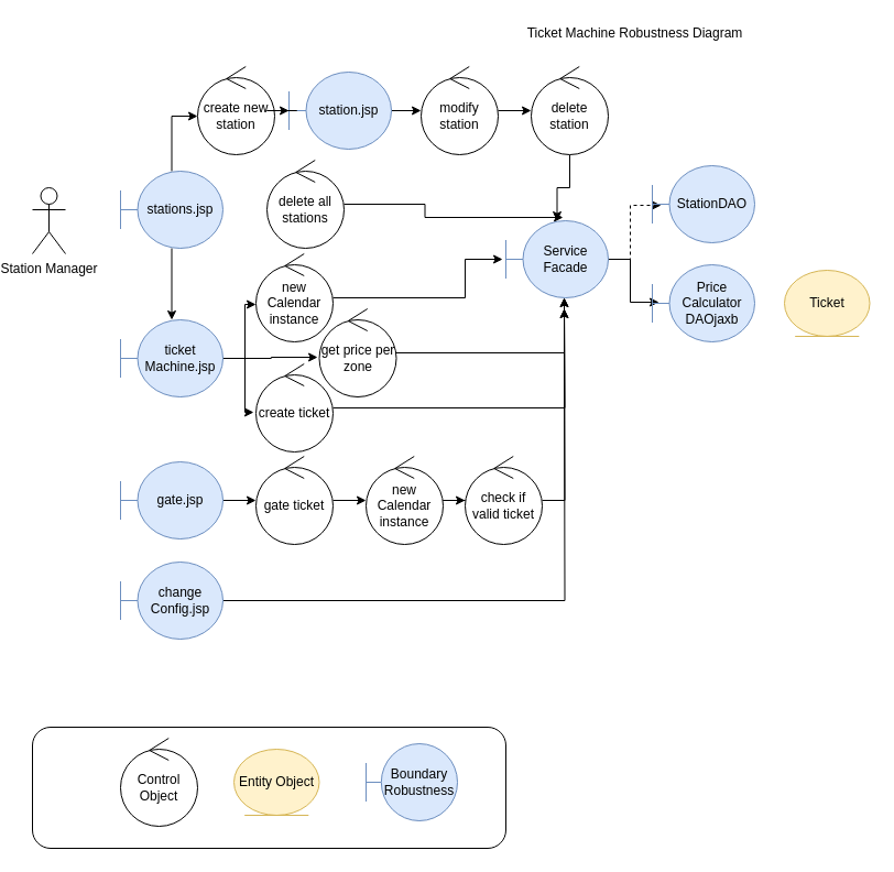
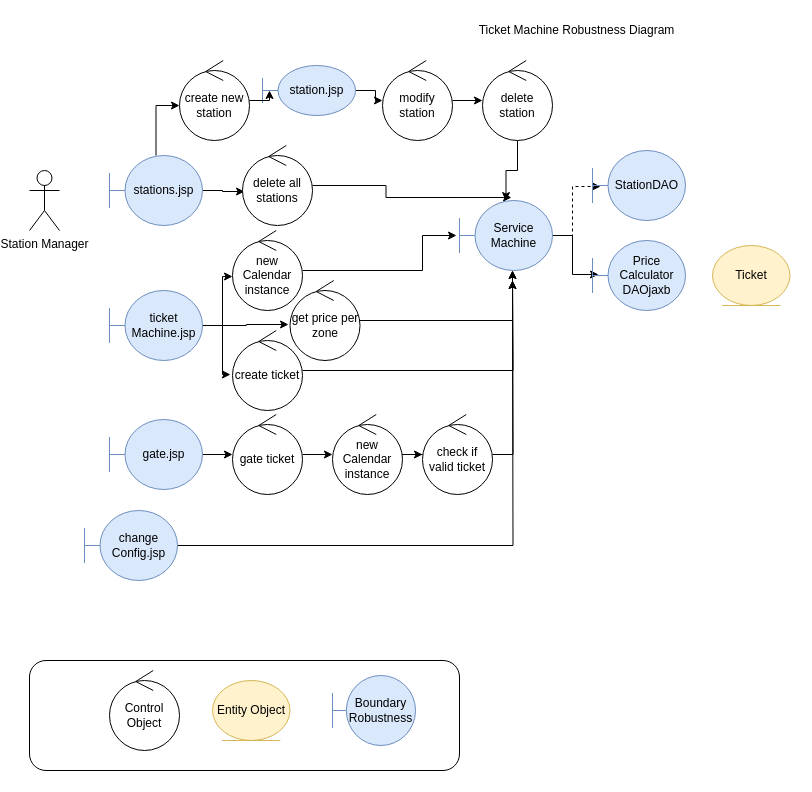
- <mxCell id="35" value="station.jsp" style="shape=umlBoundary;whiteSpace=wrap;html=1;fillColor=#dae8fc;strokeColor=#6c8ebf;" parent="1" vertex="1"><mxGeometry x="253" y="65" width="93" height="70" as="geometry" /></mxCell>
+ <mxCell id="35" value="station.jsp" style="shape=umlBoundary;whiteSpace=wrap;html=1;fillColor=#dae8fc;strokeColor=#6c8ebf;" parent="1" vertex="1"><mxGeometry x="253" y="65" width="93" height="50" as="geometry" /></mxCell>
- <mxCell id="30" value="Service Facade" style="shape=umlBoundary;whiteSpace=wrap;html=1;fillColor=#dae8fc;strokeColor=#6c8ebf;" parent="1" vertex="1"><mxGeometry x="450" y="200" width="93" height="70" as="geometry" /></mxCell>
+ <mxCell id="30" value="Service Machine" style="shape=umlBoundary;whiteSpace=wrap;html=1;fillColor=#dae8fc;strokeColor=#6c8ebf;" parent="1" vertex="1"><mxGeometry x="450" y="200" width="93" height="70" as="geometry" /></mxCell>
- <mxCell id="8" style="edgeStyle=orthogonalEdgeStyle;rounded=0;orthogonalLoop=1;jettySize=auto;html=1;" parent="1" source="9" target="14" edge="1"><mxGeometry relative="1" as="geometry" /></mxCell>
+ <mxCell id="8" style="edgeStyle=orthogonalEdgeStyle;rounded=0;orthogonalLoop=1;jettySize=auto;html=1;entryX=0.029;entryY=0.575;entryDx=0;entryDy=0;entryPerimeter=0;" parent="1" source="9" target="17" edge="1"><mxGeometry relative="1" as="geometry" /></mxCell>
- <mxCell id="46" value="change&lt;br&gt;Config.jsp" style="shape=umlBoundary;whiteSpace=wrap;html=1;fillColor=#dae8fc;strokeColor=#6c8ebf;" parent="1" vertex="1"><mxGeometry x="100" y="510" width="93" height="70" as="geometry" /></mxCell>
+ <mxCell id="46" value="change&lt;br&gt;Config.jsp" style="shape=umlBoundary;whiteSpace=wrap;html=1;fillColor=#dae8fc;strokeColor=#6c8ebf;" parent="1" vertex="1"><mxGeometry x="75" y="510" width="93" height="70" as="geometry" /></mxCell>
